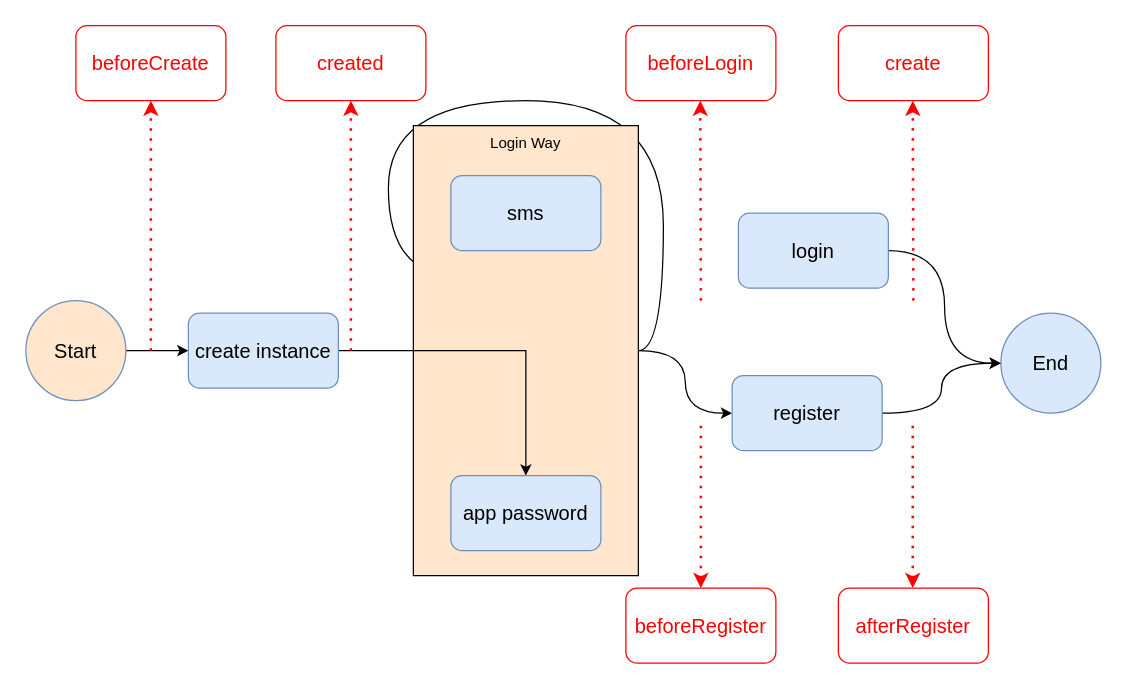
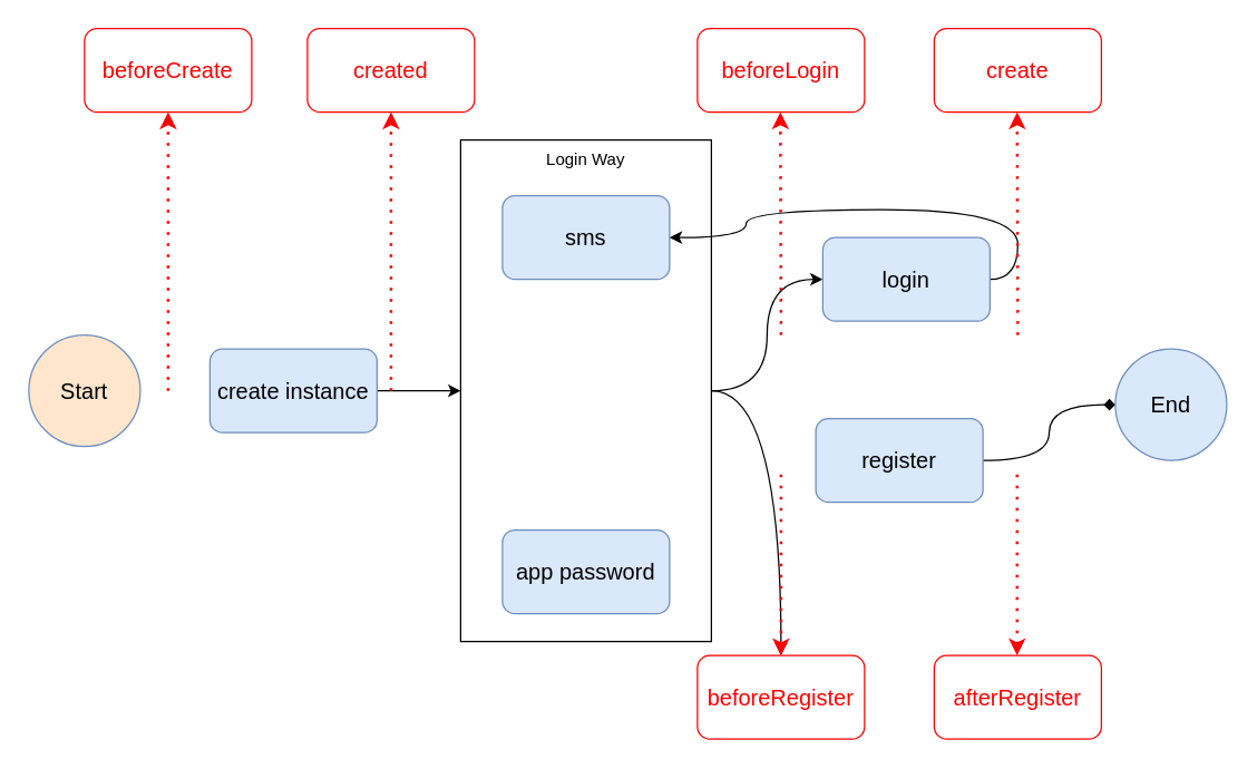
- <mxCell id="2" style="edgeStyle=orthogonalEdgeStyle;rounded=0;orthogonalLoop=1;jettySize=auto;html=1;exitX=1;exitY=0.5;exitDx=0;exitDy=0;curved=1;" edge="1" parent="1" source="4" target="10"><mxGeometry relative="1" as="geometry" /></mxCell>
+ <mxCell id="2" style="edgeStyle=orthogonalEdgeStyle;rounded=0;orthogonalLoop=1;jettySize=auto;html=1;exitX=1;exitY=0.5;exitDx=0;exitDy=0;entryX=0;entryY=0.5;entryDx=0;entryDy=0;curved=1;" edge="1" parent="1" source="4" target="13"><mxGeometry relative="1" as="geometry" /></mxCell>
- <mxCell id="12" style="edgeStyle=orthogonalEdgeStyle;rounded=0;orthogonalLoop=1;jettySize=auto;html=1;exitX=1;exitY=0.5;exitDx=0;exitDy=0;entryX=0;entryY=0.5;entryDx=0;entryDy=0;curved=1;" edge="1" parent="1" source="13" target="7"><mxGeometry relative="1" as="geometry" /></mxCell>
+ <mxCell id="12" style="edgeStyle=orthogonalEdgeStyle;rounded=0;orthogonalLoop=1;jettySize=auto;html=1;exitX=1;exitY=0.5;exitDx=0;exitDy=0;curved=1;" edge="1" parent="1" source="13" target="10"><mxGeometry relative="1" as="geometry" /></mxCell>
- <mxCell id="5" style="edgeStyle=orthogonalEdgeStyle;rounded=0;orthogonalLoop=1;jettySize=auto;html=1;exitX=1;exitY=0.5;exitDx=0;exitDy=0;entryX=0;entryY=0.5;entryDx=0;entryDy=0;" edge="1" parent="1" source="6" target="9"><mxGeometry relative="1" as="geometry" /></mxCell>
- <mxCell id="8" style="edgeStyle=orthogonalEdgeStyle;rounded=0;orthogonalLoop=1;jettySize=auto;html=1;exitX=1;exitY=0.5;exitDx=0;exitDy=0;" edge="1" parent="1" source="9" target="11"><mxGeometry relative="1" as="geometry" /></mxCell>
+ <mxCell id="8" style="edgeStyle=orthogonalEdgeStyle;rounded=0;orthogonalLoop=1;jettySize=auto;html=1;exitX=1;exitY=0.5;exitDx=0;exitDy=0;entryX=0;entryY=0.5;entryDx=0;entryDy=0;" edge="1" parent="1" source="9" target="4"><mxGeometry relative="1" as="geometry" /></mxCell>
- <mxCell id="4" value="Login Way" style="rounded=0;whiteSpace=wrap;html=1;verticalAlign=top;fillColor=#ffe6cc;" vertex="1" parent="1"><mxGeometry x="330" y="100" width="180" height="360" as="geometry" /></mxCell>
+ <mxCell id="4" value="Login Way" style="rounded=0;whiteSpace=wrap;html=1;verticalAlign=top;" vertex="1" parent="1"><mxGeometry x="330" y="100" width="180" height="360" as="geometry" /></mxCell>
- <mxCell id="14" style="edgeStyle=orthogonalEdgeStyle;rounded=0;orthogonalLoop=1;jettySize=auto;html=1;exitX=1;exitY=0.5;exitDx=0;exitDy=0;entryX=0;entryY=0.5;entryDx=0;entryDy=0;curved=1;" edge="1" parent="1" source="15" target="7"><mxGeometry relative="1" as="geometry" /></mxCell>
+ <mxCell id="14" style="edgeStyle=orthogonalEdgeStyle;rounded=0;orthogonalLoop=1;jettySize=auto;html=1;exitX=1;exitY=0.5;exitDx=0;exitDy=0;entryX=0;entryY=0.5;entryDx=0;entryDy=0;curved=1;endArrow=diamond;" edge="1" parent="1" source="15" target="7"><mxGeometry relative="1" as="geometry" /></mxCell>
- <mxCell id="3" style="edgeStyle=orthogonalEdgeStyle;rounded=0;orthogonalLoop=1;jettySize=auto;html=1;exitX=1;exitY=0.5;exitDx=0;exitDy=0;entryX=0;entryY=0.5;entryDx=0;entryDy=0;curved=1;" edge="1" parent="1" source="4" target="15"><mxGeometry relative="1" as="geometry" /></mxCell>
+ <mxCell id="3" style="edgeStyle=orthogonalEdgeStyle;rounded=0;orthogonalLoop=1;jettySize=auto;html=1;exitX=1;exitY=0.5;exitDx=0;exitDy=0;curved=1;" edge="1" parent="1" source="4" target="22"><mxGeometry relative="1" as="geometry" /></mxCell>
